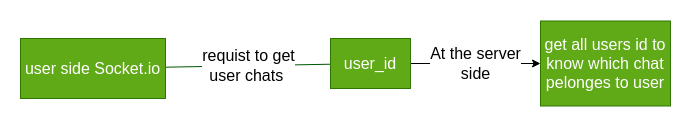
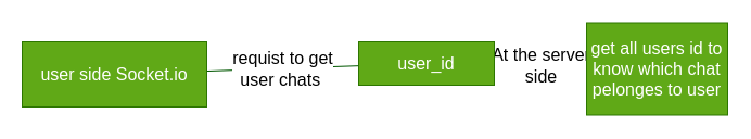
- <mxCell id="5" value="&lt;font style=&quot;font-size: 16px;&quot;&gt;user_id&lt;/font&gt;" style="whiteSpace=wrap;html=1;fillColor=#60a917;strokeColor=#2D7600;fontColor=#ffffff;rounded=0;" vertex="1" parent="1"><mxGeometry x="330" y="38" width="80" height="50" as="geometry" /></mxCell>
+ <mxCell id="5" value="&lt;font style=&quot;font-size: 16px;&quot;&gt;user_id&lt;/font&gt;" style="whiteSpace=wrap;html=1;fillColor=#60a917;strokeColor=#2D7600;fontColor=#ffffff;rounded=0;" vertex="1" parent="1"><mxGeometry x="330" y="38" width="125" height="40" as="geometry" /></mxCell>
- <mxCell id="3" value="&lt;font style=&quot;font-size: 16px;&quot;&gt;user side Socket.io&lt;/font&gt;" style="rounded=0;whiteSpace=wrap;html=1;fillColor=#60a917;fontColor=#ffffff;strokeColor=#2D7600;" vertex="1" parent="1"><mxGeometry x="20" y="38" width="145" height="60" as="geometry" /></mxCell>
+ <mxCell id="3" value="&lt;font style=&quot;font-size: 16px;&quot;&gt;user side Socket.io&lt;/font&gt;" style="rounded=0;whiteSpace=wrap;html=1;fillColor=#60a917;fontColor=#ffffff;strokeColor=#2D7600;" vertex="1" parent="1"><mxGeometry x="20" y="38" width="170" height="60" as="geometry" /></mxCell>
